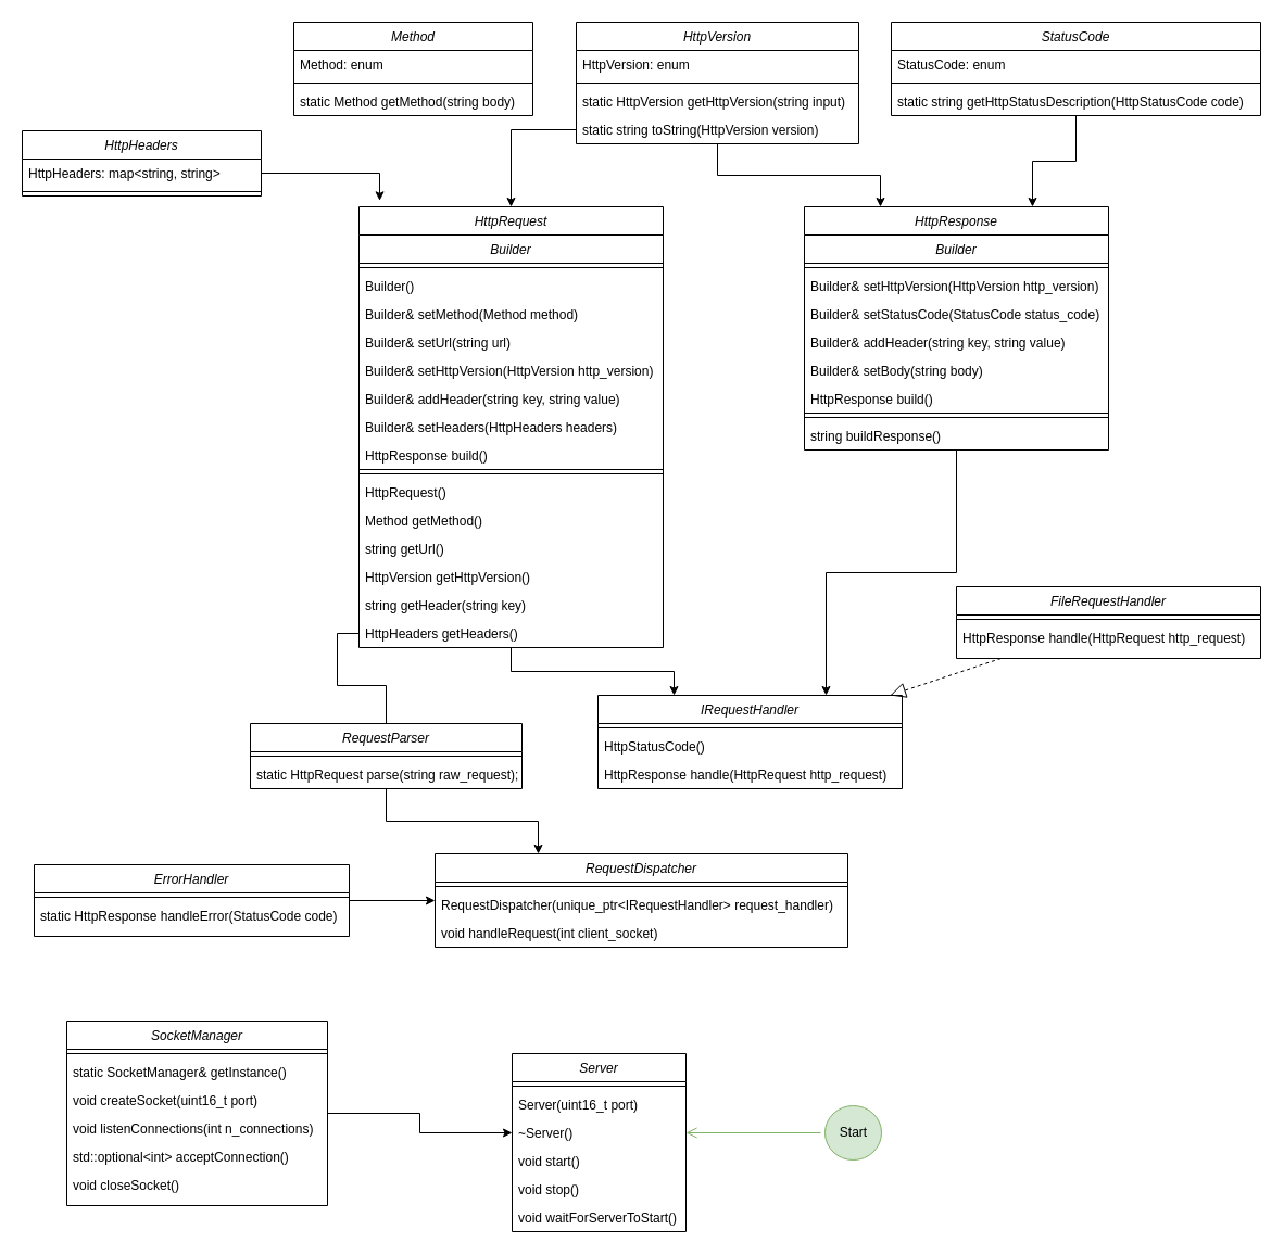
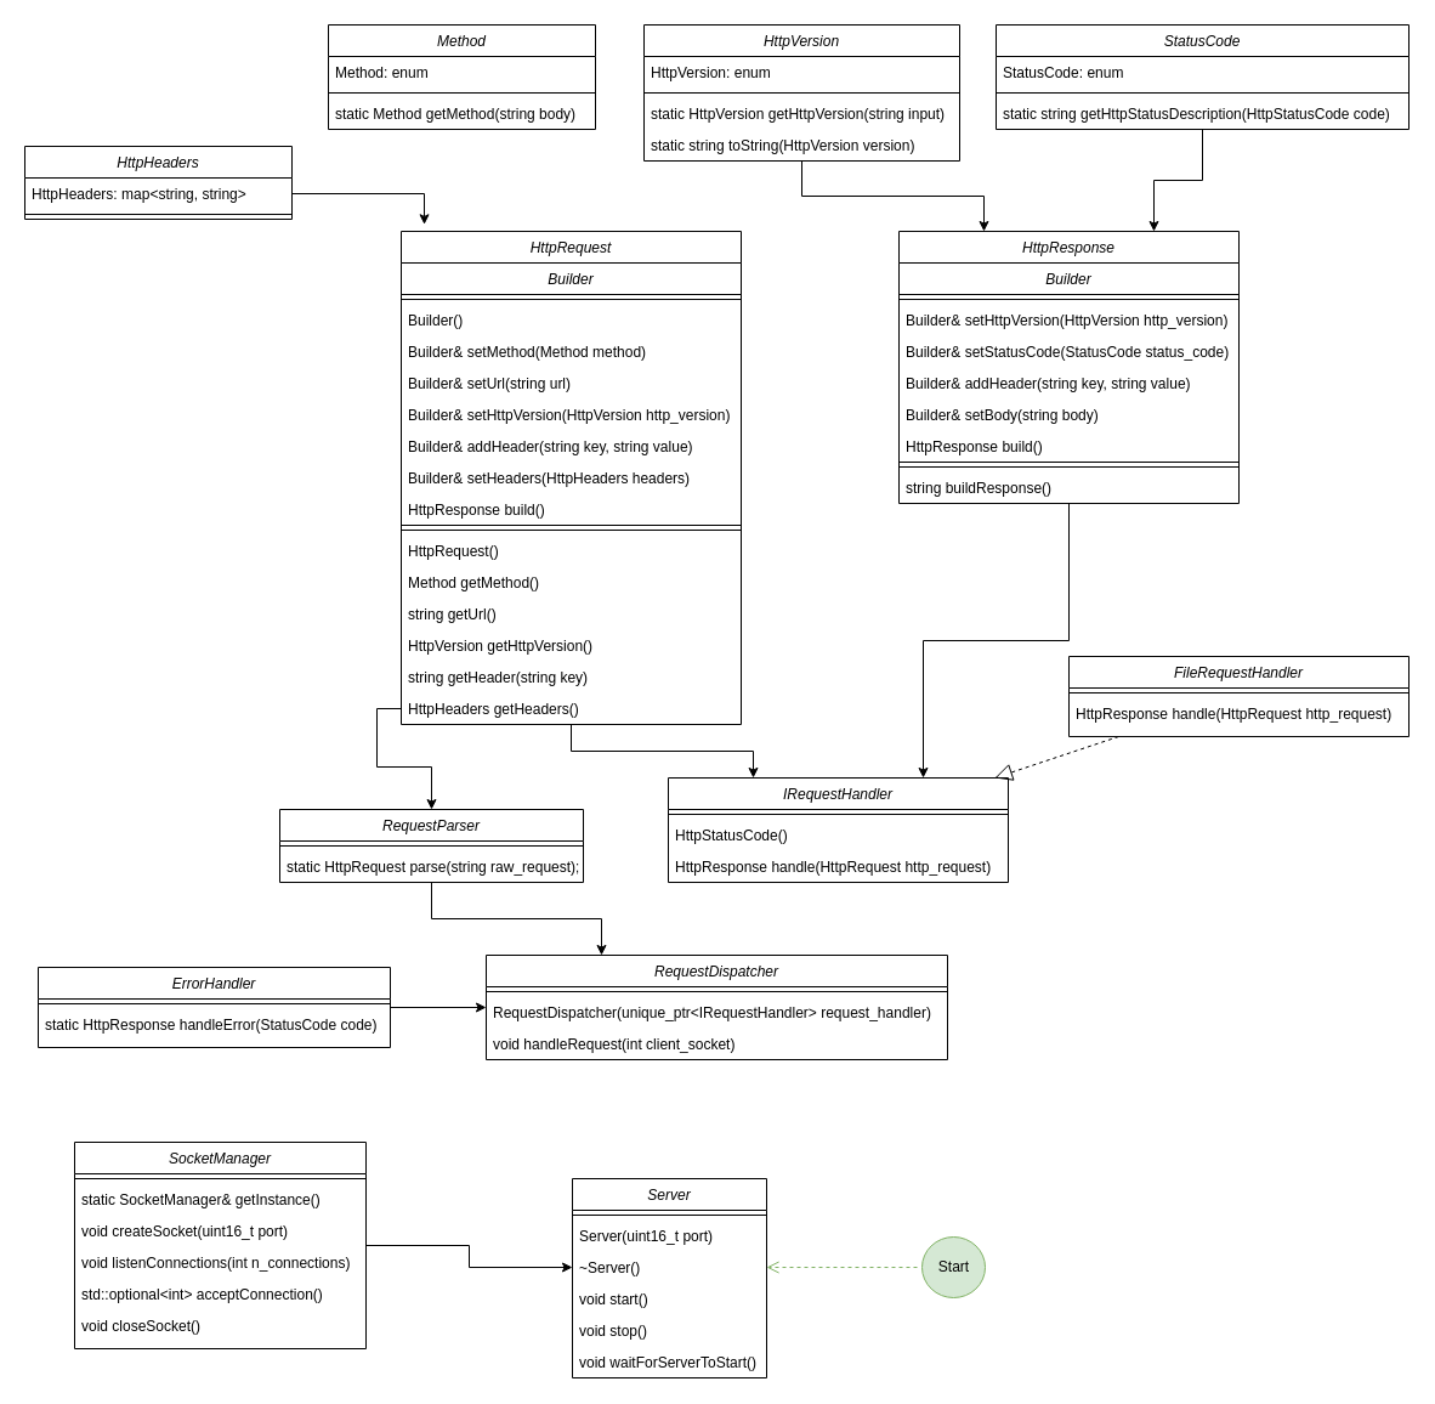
- <mxCell id="57" style="edgeStyle=orthogonalEdgeStyle;rounded=0;orthogonalLoop=1;jettySize=auto;html=1;" parent="1" source="22" target="40" edge="1"><mxGeometry relative="1" as="geometry"><mxPoint x="500" y="170" as="targetPoint" /></mxGeometry></mxCell>
- <mxCell id="74" style="edgeStyle=orthogonalEdgeStyle;rounded=0;orthogonalLoop=1;jettySize=auto;html=1;endArrow=none;" parent="1" source="56" target="10" edge="1"><mxGeometry relative="1" as="geometry" /></mxCell>
+ <mxCell id="74" style="edgeStyle=orthogonalEdgeStyle;rounded=0;orthogonalLoop=1;jettySize=auto;html=1;" parent="1" source="56" target="10" edge="1"><mxGeometry relative="1" as="geometry" /></mxCell>
- <mxCell id="88" value="" style="edgeStyle=orthogonalEdgeStyle;html=1;verticalAlign=bottom;endArrow=open;endSize=8;strokeColor=#82b366;rounded=0;entryX=1;entryY=0.5;entryDx=0;entryDy=0;fillColor=#d5e8d4;" parent="1" source="87" target="82" edge="1"><mxGeometry relative="1" as="geometry"><mxPoint x="805" y="1050" as="targetPoint" /></mxGeometry></mxCell>
+ <mxCell id="88" value="" style="edgeStyle=orthogonalEdgeStyle;html=1;verticalAlign=bottom;endArrow=open;endSize=8;strokeColor=#82b366;rounded=0;entryX=1;entryY=0.5;entryDx=0;entryDy=0;fillColor=#d5e8d4;dashed=1;" parent="1" source="87" target="82" edge="1"><mxGeometry relative="1" as="geometry"><mxPoint x="805" y="1050" as="targetPoint" /></mxGeometry></mxCell>
